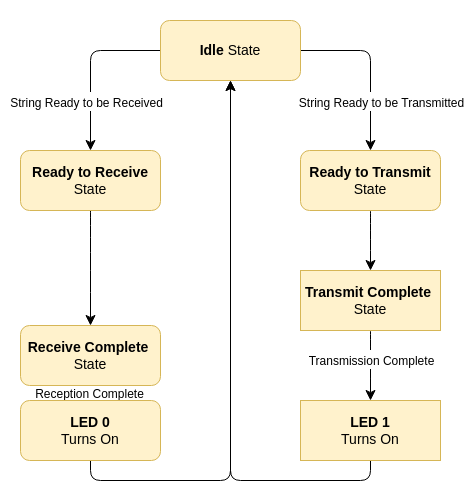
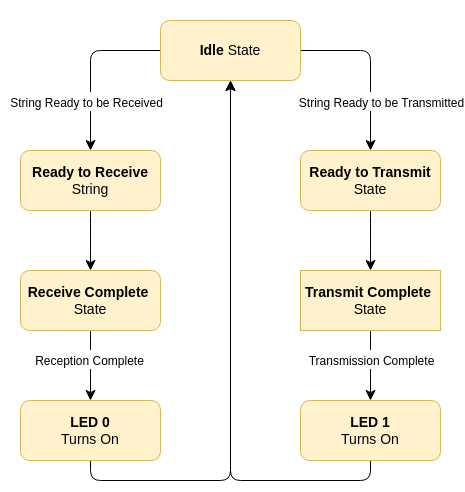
- <mxCell id="3" value="&lt;font style=&quot;font-size: 14px;&quot;&gt;&lt;b&gt;Ready to Receive&lt;/b&gt; State&lt;/font&gt;" style="rounded=1;whiteSpace=wrap;html=1;fillColor=#fff2cc;strokeColor=#d6b656;" parent="1" vertex="1"><mxGeometry x="20" y="150" width="140" height="60" as="geometry" /></mxCell>
+ <mxCell id="3" value="&lt;font style=&quot;font-size: 14px;&quot;&gt;&lt;b&gt;Ready to Receive&lt;/b&gt; String&lt;/font&gt;" style="rounded=1;whiteSpace=wrap;html=1;fillColor=#fff2cc;strokeColor=#d6b656;" parent="1" vertex="1"><mxGeometry x="20" y="150" width="140" height="60" as="geometry" /></mxCell>
- <mxCell id="11" value="&lt;font style=&quot;font-size: 14px;&quot;&gt;&lt;b&gt;Receive Complete&amp;nbsp;&lt;br&gt;&lt;/b&gt;State&lt;/font&gt;" style="rounded=1;whiteSpace=wrap;html=1;fillColor=#fff2cc;strokeColor=#d6b656;" vertex="1" parent="1"><mxGeometry x="20" y="325" width="140" height="60" as="geometry" /></mxCell>
+ <mxCell id="11" value="&lt;font style=&quot;font-size: 14px;&quot;&gt;&lt;b&gt;Receive Complete&amp;nbsp;&lt;br&gt;&lt;/b&gt;State&lt;/font&gt;" style="rounded=1;whiteSpace=wrap;html=1;fillColor=#fff2cc;strokeColor=#d6b656;" vertex="1" parent="1"><mxGeometry x="20" y="270" width="140" height="60" as="geometry" /></mxCell>
- <mxCell id="20" value="&lt;span style=&quot;font-size: 14px;&quot;&gt;&lt;b&gt;LED 1 &lt;/b&gt;&lt;br&gt;Turns On&lt;/span&gt;" style="whiteSpace=wrap;html=1;fillColor=#fff2cc;strokeColor=#d6b656;rounded=0;" vertex="1" parent="1"><mxGeometry x="300" y="400" width="140" height="60" as="geometry" /></mxCell>
+ <mxCell id="20" value="&lt;span style=&quot;font-size: 14px;&quot;&gt;&lt;b&gt;LED 1 &lt;/b&gt;&lt;br&gt;Turns On&lt;/span&gt;" style="rounded=1;whiteSpace=wrap;html=1;fillColor=#fff2cc;strokeColor=#d6b656;" vertex="1" parent="1"><mxGeometry x="300" y="400" width="140" height="60" as="geometry" /></mxCell>
